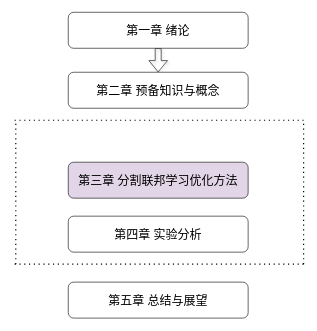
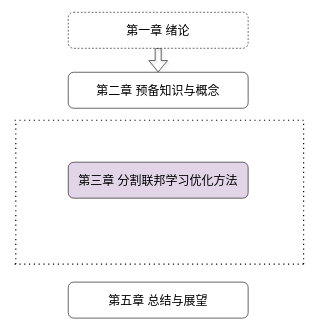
- <mxCell id="3" value="&lt;font style=&quot;font-size: 20px;&quot;&gt;&lt;font style=&quot;&quot;&gt;第一章&lt;/font&gt;&lt;font style=&quot;&quot;&gt; 绪论&lt;/font&gt;&lt;/font&gt;" style="rounded=1;whiteSpace=wrap;html=1;" vertex="1" parent="1"><mxGeometry x="113" y="20" width="300" height="60" as="geometry" /></mxCell>
+ <mxCell id="3" value="&lt;font style=&quot;font-size: 20px;&quot;&gt;&lt;font style=&quot;&quot;&gt;第一章&lt;/font&gt;&lt;font style=&quot;&quot;&gt; 绪论&lt;/font&gt;&lt;/font&gt;" style="rounded=1;whiteSpace=wrap;html=1;dashed=1;" vertex="1" parent="1"><mxGeometry x="113" y="20" width="300" height="60" as="geometry" /></mxCell>
- <mxCell id="12" value="&lt;font style=&quot;font-size: 20px;&quot;&gt;第四章 实验分析&lt;/font&gt;" style="rounded=1;whiteSpace=wrap;html=1;" vertex="1" parent="6"><mxGeometry x="92.5" y="160" width="300" height="60" as="geometry" /></mxCell>
